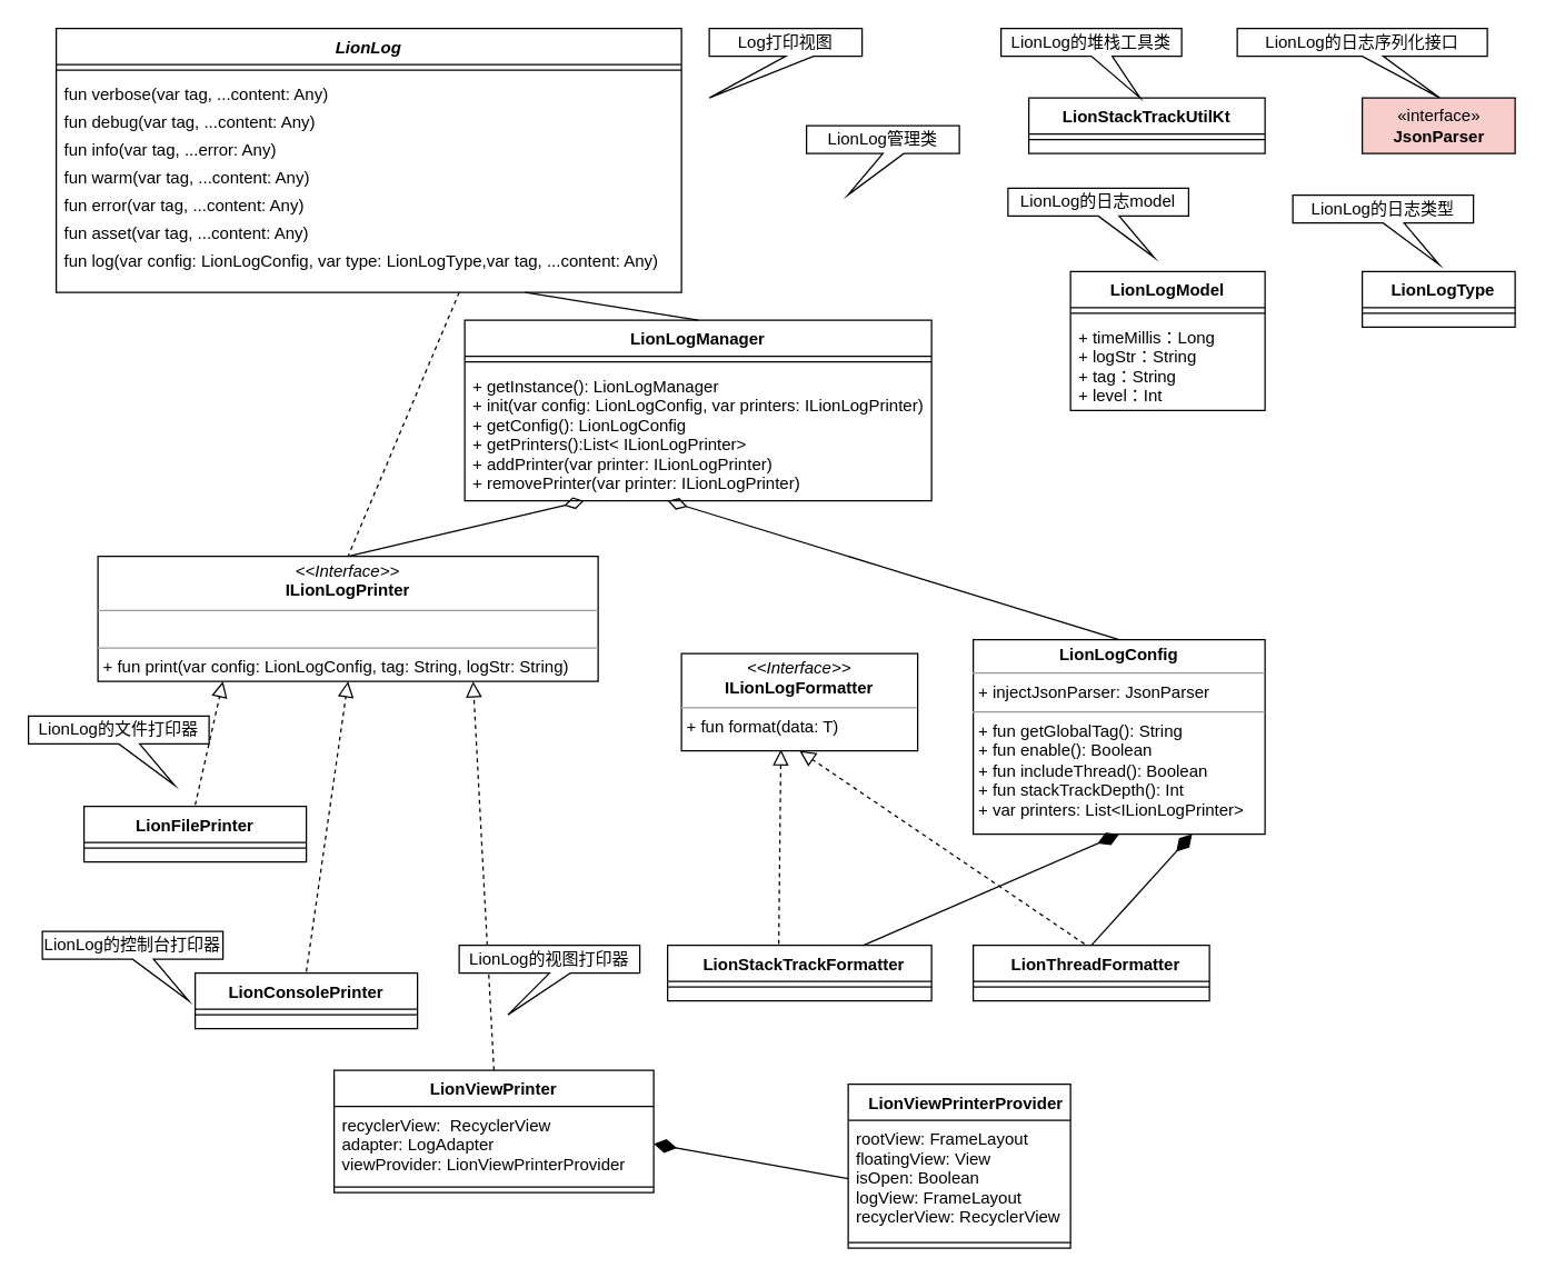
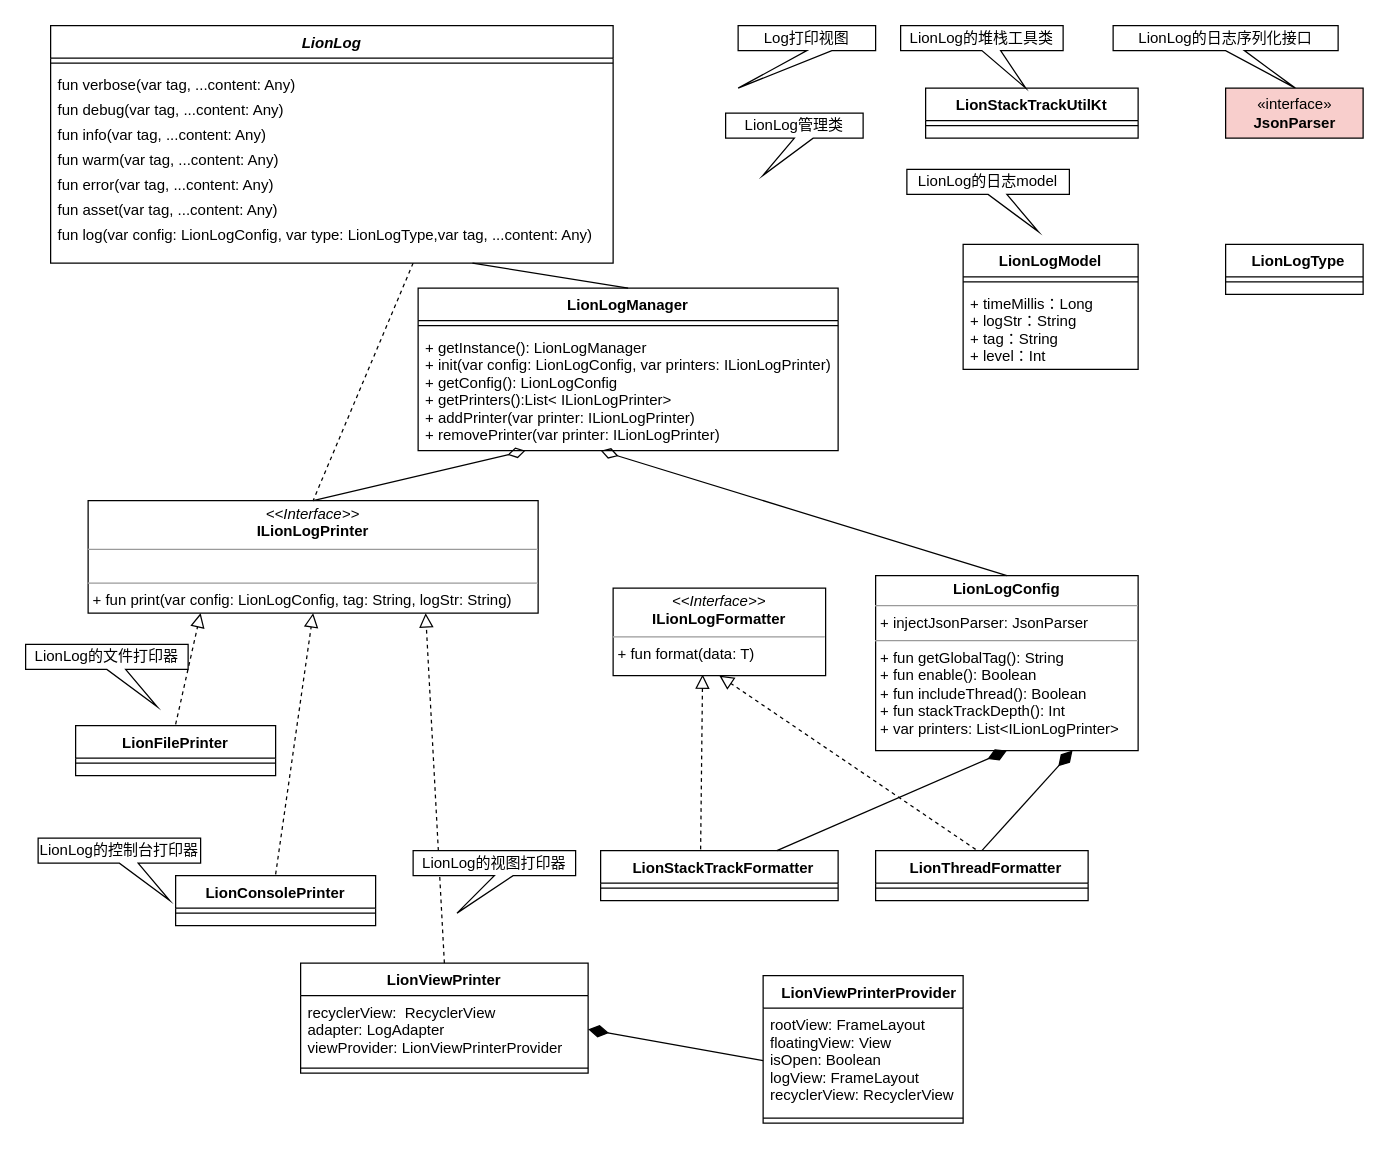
- <mxCell id="17" value="Log打印视图" style="shape=callout;whiteSpace=wrap;html=1;perimeter=calloutPerimeter;position2=0;" vertex="1" parent="1"><mxGeometry x="510" y="20" width="110" height="50" as="geometry" /></mxCell>
+ <mxCell id="17" value="Log打印视图" style="shape=callout;whiteSpace=wrap;html=1;perimeter=calloutPerimeter;position2=0;" vertex="1" parent="1"><mxGeometry x="590" y="20" width="110" height="50" as="geometry" /></mxCell>
- <mxCell id="6" value="fun info(var tag, ...error: Any)" style="text;align=left;verticalAlign=top;spacingLeft=4;spacingRight=4;overflow=hidden;rotatable=0;points=[[0,0.5],[1,0.5]];portConstraint=eastwest;" vertex="1" parent="2"><mxGeometry y="74" width="450" height="20" as="geometry" /></mxCell>
+ <mxCell id="6" value="fun info(var tag, ...content: Any)" style="text;align=left;verticalAlign=top;spacingLeft=4;spacingRight=4;overflow=hidden;rotatable=0;points=[[0,0.5],[1,0.5]];portConstraint=eastwest;" vertex="1" parent="2"><mxGeometry y="74" width="450" height="20" as="geometry" /></mxCell>
- <mxCell id="56" value="LionLog的日志类型" style="shape=callout;whiteSpace=wrap;html=1;perimeter=calloutPerimeter;base=15;position2=0.81;" vertex="1" parent="1"><mxGeometry x="930" y="140" width="130" height="50" as="geometry" /></mxCell>
